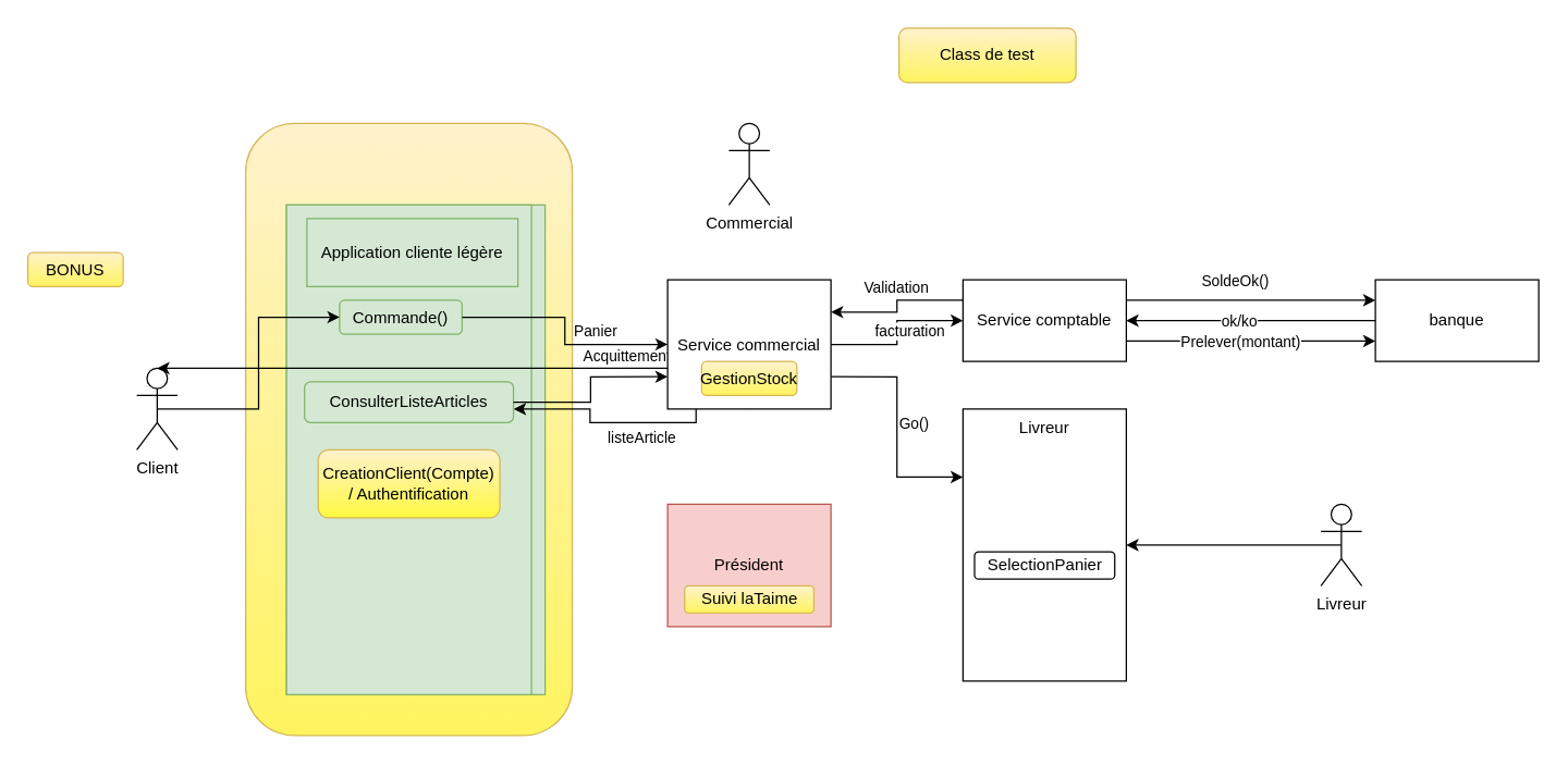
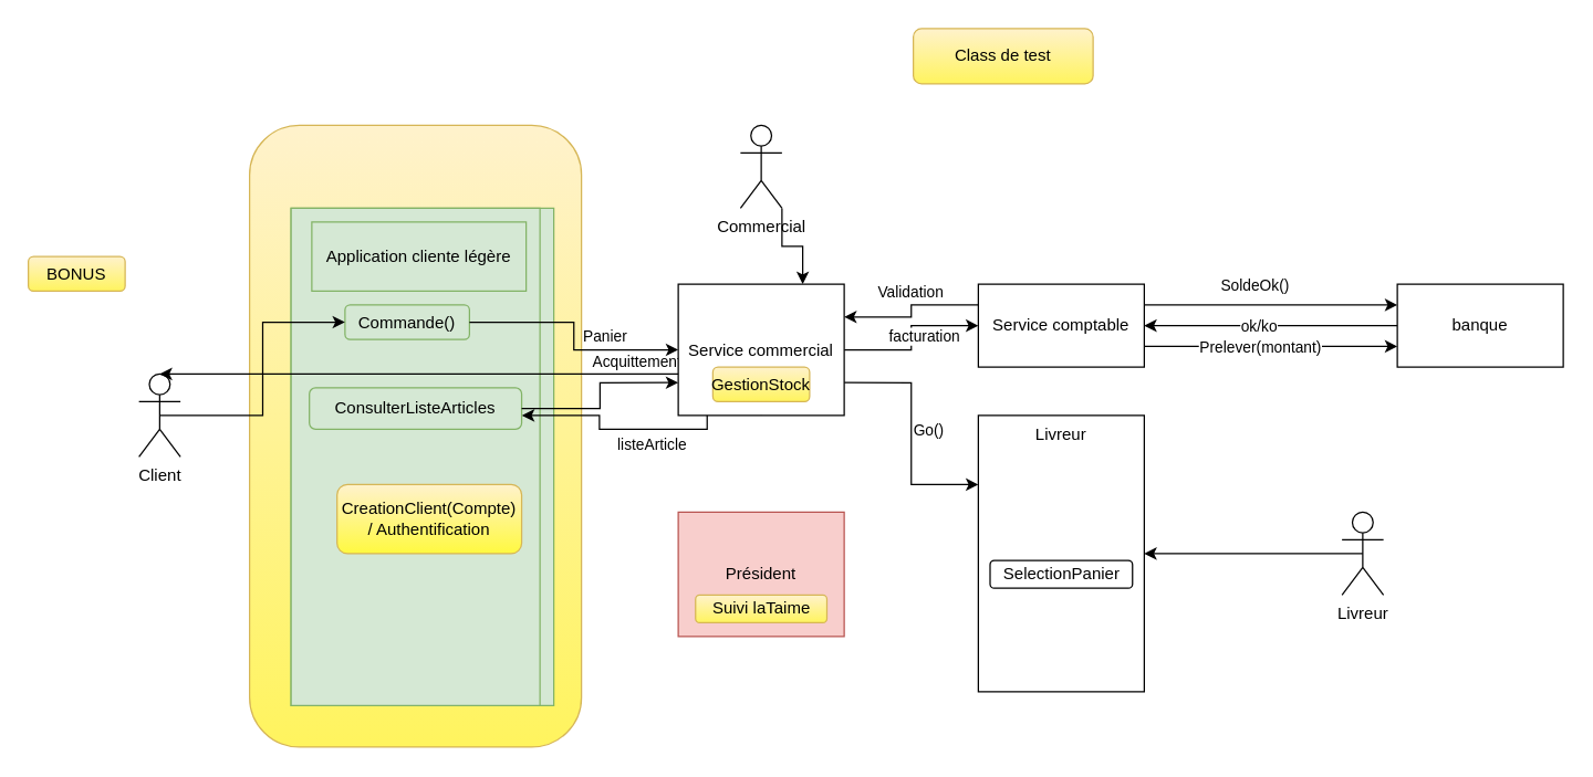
+ <mxCell id="37" style="edgeStyle=orthogonalEdgeStyle;rounded=0;orthogonalLoop=1;jettySize=auto;html=1;exitX=1;exitY=1;exitDx=0;exitDy=0;exitPerimeter=0;entryX=0.75;entryY=0;entryDx=0;entryDy=0;shadow=0;" parent="1" source="38" target="18" edge="1"><mxGeometry relative="1" as="geometry" /></mxCell>
- <mxCell id="8" value="CreationClient(Compte) / Authentification" style="rounded=1;whiteSpace=wrap;html=1;fillColor=#fff2cc;strokeColor=#d6b656;gradientColor=#FFF940;" parent="4" vertex="1"><mxGeometry x="23.25" y="180" width="133.5" height="50" as="geometry" /></mxCell>
+ <mxCell id="8" value="CreationClient(Compte) / Authentification" style="rounded=1;whiteSpace=wrap;html=1;fillColor=#fff2cc;strokeColor=#d6b656;gradientColor=#FFF940;" parent="4" vertex="1"><mxGeometry x="33.25" y="200" width="133.5" height="50" as="geometry" /></mxCell>
